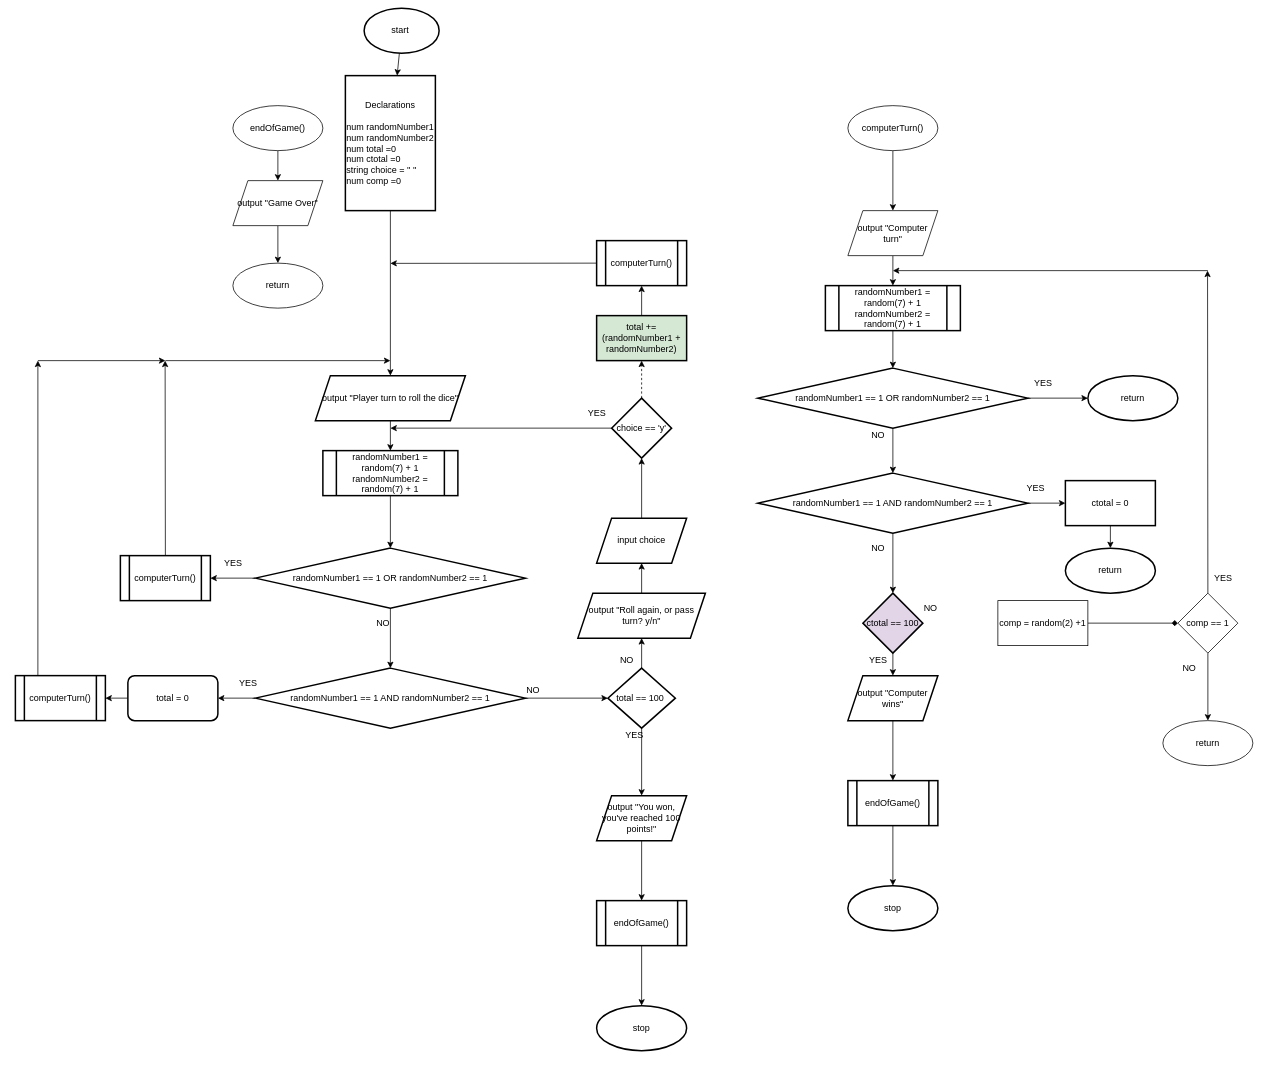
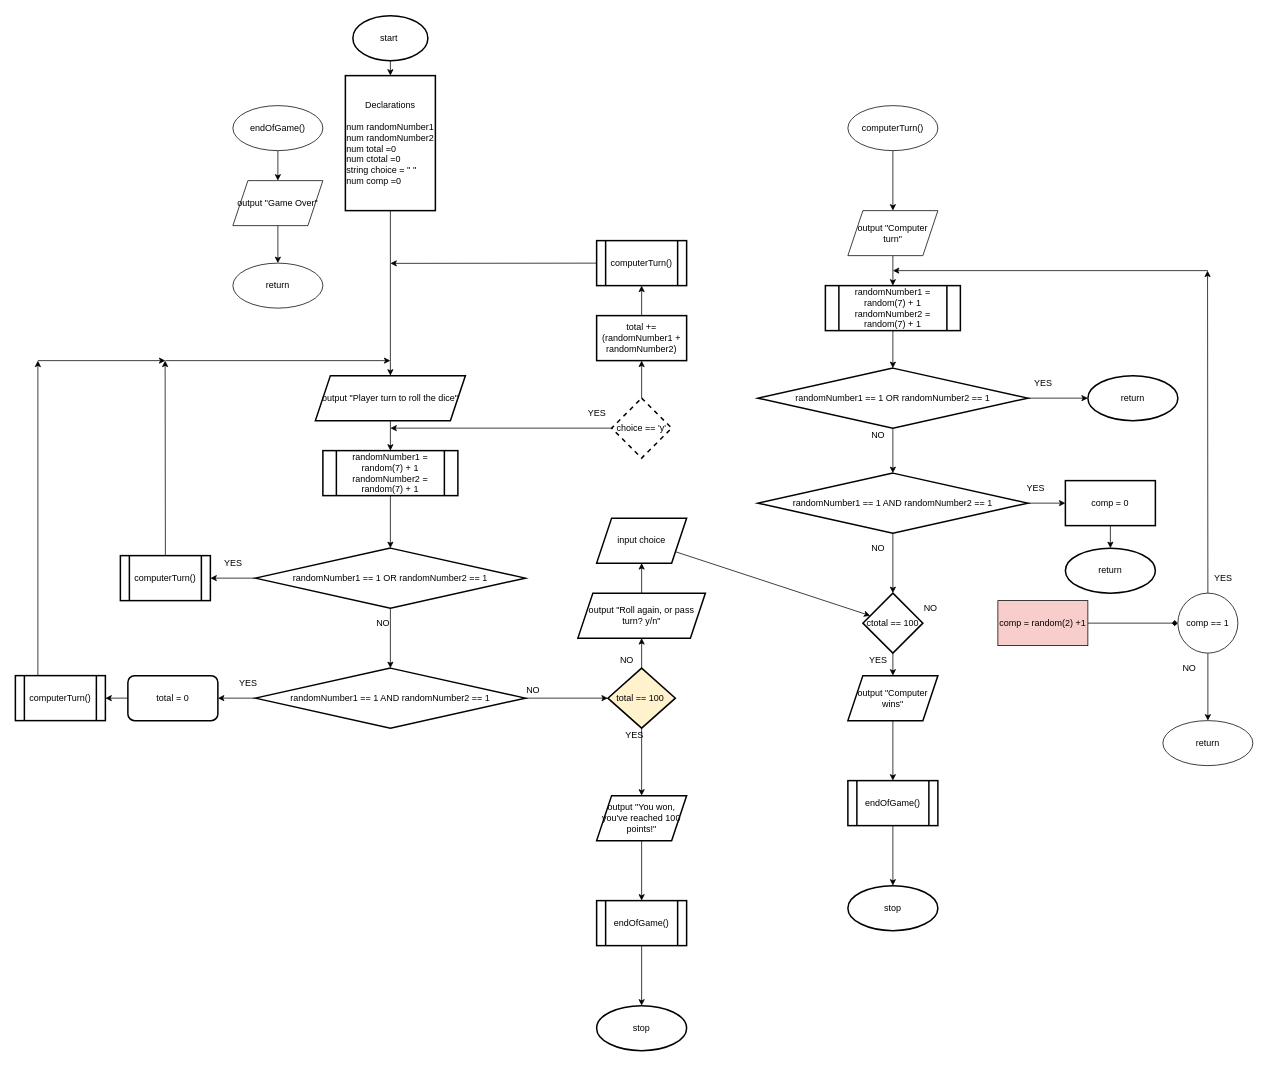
- <mxCell id="3" value="start&amp;nbsp;" style="strokeWidth=2;html=1;shape=mxgraph.flowchart.start_1;whiteSpace=wrap;" vertex="1" parent="1"><mxGeometry x="485" y="10" width="100" height="60" as="geometry" /></mxCell>
+ <mxCell id="3" value="start&amp;nbsp;" style="strokeWidth=2;html=1;shape=mxgraph.flowchart.start_1;whiteSpace=wrap;" vertex="1" parent="1"><mxGeometry x="470" y="20" width="100" height="60" as="geometry" /></mxCell>
- <mxCell id="52" value="total += (randomNumber1 + randomNumber2)" style="whiteSpace=wrap;html=1;strokeWidth=2;fillColor=#d5e8d4;" vertex="1" parent="1"><mxGeometry x="795" y="420" width="120" height="60" as="geometry" /></mxCell>
+ <mxCell id="52" value="total += (randomNumber1 + randomNumber2)" style="whiteSpace=wrap;html=1;strokeWidth=2;" vertex="1" parent="1"><mxGeometry x="795" y="420" width="120" height="60" as="geometry" /></mxCell>
- <mxCell id="32" value="" style="edgeStyle=none;html=1;dashed=1;" edge="1" parent="1" source="33" target="52"><mxGeometry relative="1" as="geometry" /></mxCell>
+ <mxCell id="32" value="" style="edgeStyle=none;html=1;" edge="1" parent="1" source="33" target="52"><mxGeometry relative="1" as="geometry" /></mxCell>
- <mxCell id="33" value="choice == 'y'" style="rhombus;whiteSpace=wrap;html=1;strokeWidth=2;" vertex="1" parent="1"><mxGeometry x="815" y="530" width="80" height="80" as="geometry" /></mxCell>
+ <mxCell id="33" value="choice == 'y'" style="rhombus;whiteSpace=wrap;html=1;strokeWidth=2;dashed=1;" vertex="1" parent="1"><mxGeometry x="815" y="530" width="80" height="80" as="geometry" /></mxCell>
- <mxCell id="29" value="" style="edgeStyle=none;html=1;" edge="1" parent="1" source="30" target="33"><mxGeometry relative="1" as="geometry" /></mxCell>
+ <mxCell id="29" value="" style="edgeStyle=none;html=1;" edge="1" parent="1" source="30" target="75"><mxGeometry relative="1" as="geometry" /></mxCell>
- <mxCell id="69" value="ctotal = 0" style="whiteSpace=wrap;html=1;strokeWidth=2;" vertex="1" parent="1"><mxGeometry x="1420" y="640" width="120" height="60" as="geometry" /></mxCell>
+ <mxCell id="69" value="comp = 0" style="whiteSpace=wrap;html=1;strokeWidth=2;" vertex="1" parent="1"><mxGeometry x="1420" y="640" width="120" height="60" as="geometry" /></mxCell>
- <mxCell id="75" value="ctotal == 100" style="rhombus;whiteSpace=wrap;html=1;strokeWidth=2;fillColor=#e1d5e7;" vertex="1" parent="1"><mxGeometry x="1150" y="790" width="80" height="80" as="geometry" /></mxCell>
+ <mxCell id="75" value="ctotal == 100" style="rhombus;whiteSpace=wrap;html=1;strokeWidth=2;" vertex="1" parent="1"><mxGeometry x="1150" y="790" width="80" height="80" as="geometry" /></mxCell>
- <mxCell id="85" value="comp = random(2) +1" style="whiteSpace=wrap;html=1;" vertex="1" parent="1"><mxGeometry x="1330" y="800" width="120" height="60" as="geometry" /></mxCell>
+ <mxCell id="85" value="comp = random(2) +1" style="whiteSpace=wrap;html=1;fillColor=#f8cecc;" vertex="1" parent="1"><mxGeometry x="1330" y="800" width="120" height="60" as="geometry" /></mxCell>
- <mxCell id="88" value="comp == 1" style="rhombus;whiteSpace=wrap;html=1;" vertex="1" parent="1"><mxGeometry x="1570" y="790" width="80" height="80" as="geometry" /></mxCell>
+ <mxCell id="88" value="comp == 1" style="ellipse;whiteSpace=wrap;html=1;" vertex="1" parent="1"><mxGeometry x="1570" y="790" width="80" height="80" as="geometry" /></mxCell>
- <mxCell id="36" value="total == 100&amp;nbsp;" style="rhombus;whiteSpace=wrap;html=1;strokeWidth=2;" vertex="1" parent="1"><mxGeometry x="810" y="890" width="90" height="80" as="geometry" /></mxCell>
+ <mxCell id="36" value="total == 100&amp;nbsp;" style="rhombus;whiteSpace=wrap;html=1;strokeWidth=2;fillColor=#fff2cc;" vertex="1" parent="1"><mxGeometry x="810" y="890" width="90" height="80" as="geometry" /></mxCell>
